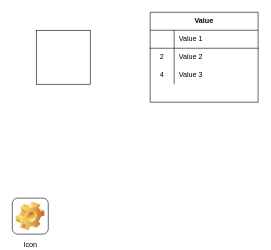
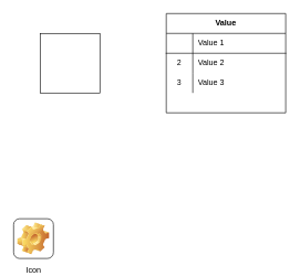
- <mxCell id="11" value="4" style="shape=partialRectangle;html=1;whiteSpace=wrap;connectable=0;fillColor=none;top=0;left=0;bottom=0;right=0;overflow=hidden;" parent="10" vertex="1"><mxGeometry width="40" height="30" as="geometry" /></mxCell>
+ <mxCell id="11" value="3" style="shape=partialRectangle;html=1;whiteSpace=wrap;connectable=0;fillColor=none;top=0;left=0;bottom=0;right=0;overflow=hidden;" parent="10" vertex="1"><mxGeometry width="40" height="30" as="geometry" /></mxCell>
